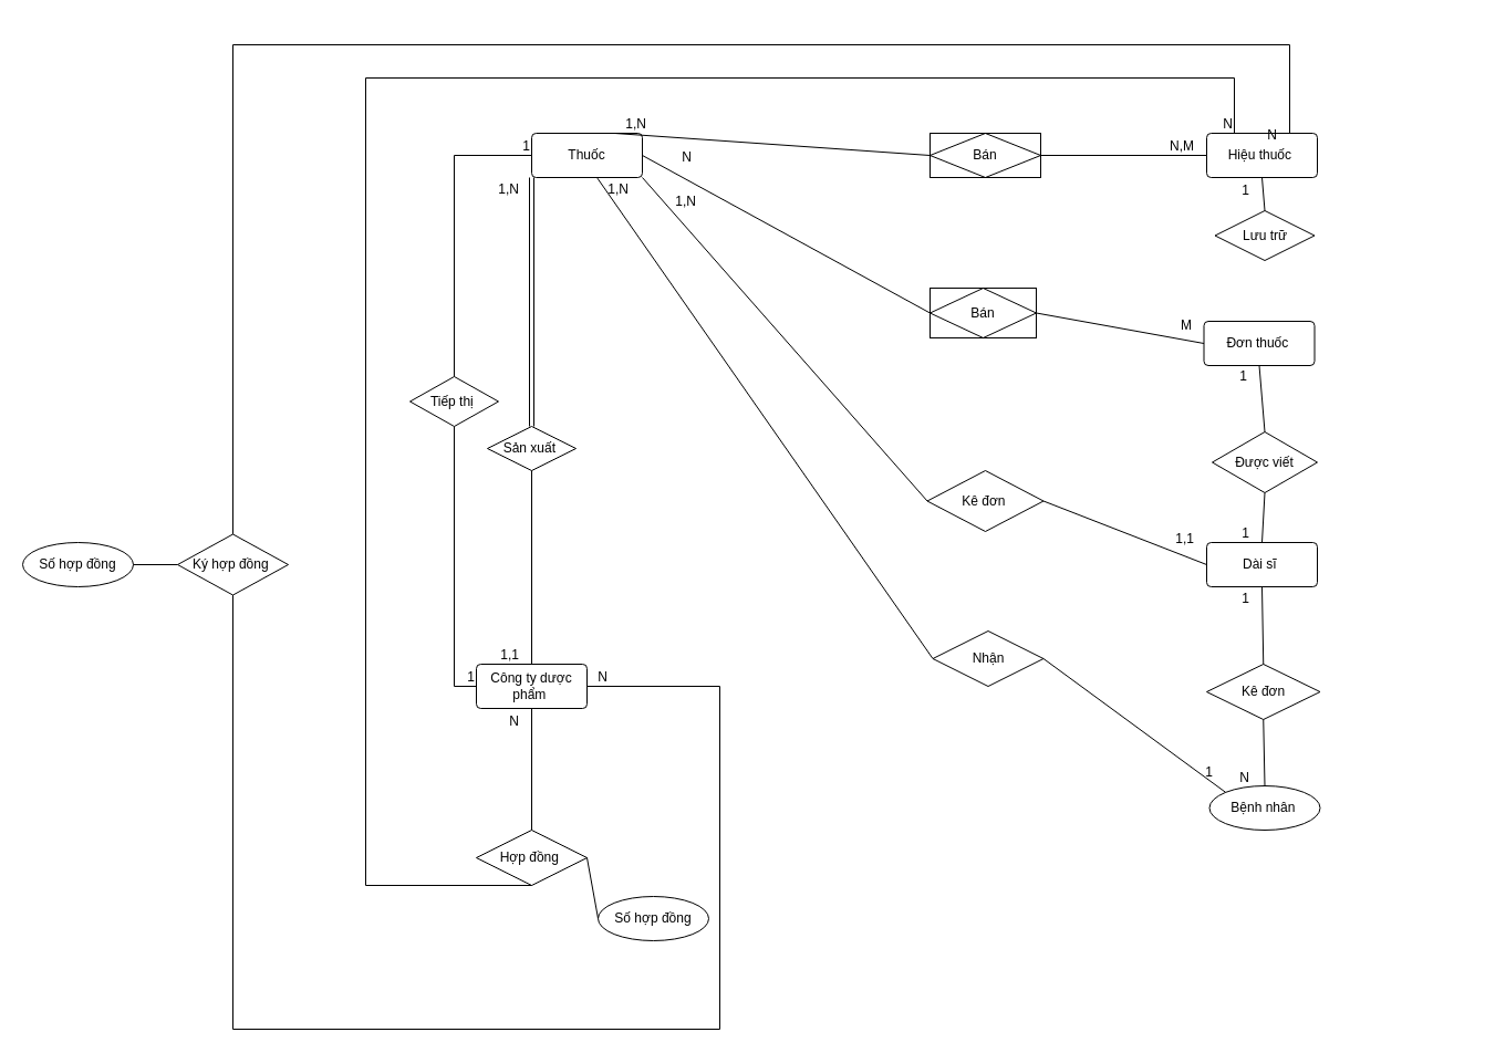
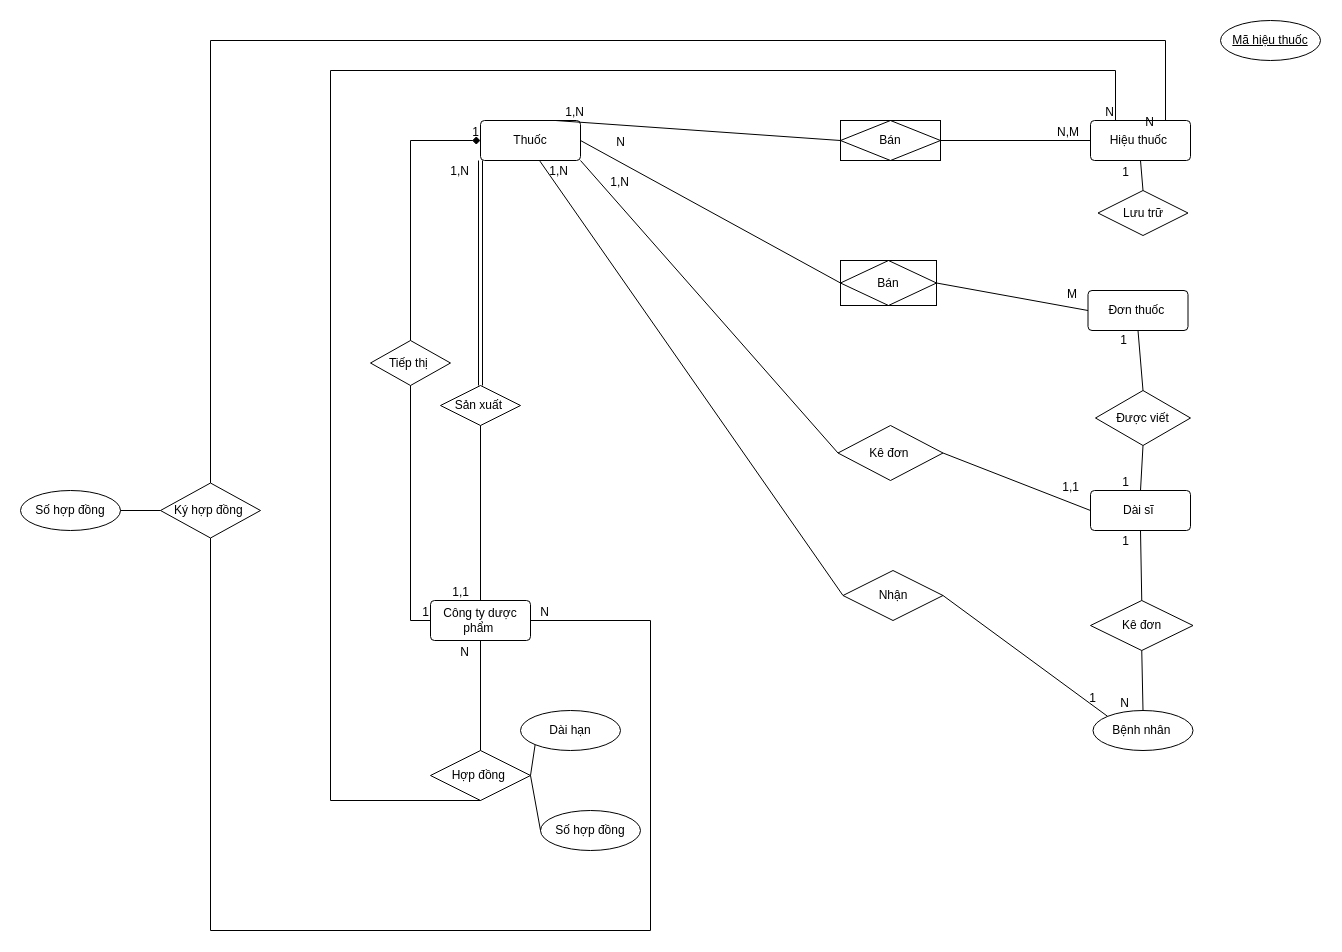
+ <mxCell id="5" value="Mã hiệu thuốc" style="ellipse;whiteSpace=wrap;html=1;align=center;fontStyle=4;" parent="1" vertex="1"><mxGeometry x="1220" y="20" width="100" height="40" as="geometry" /></mxCell>
- <mxCell id="15" value="" style="endArrow=none;html=1;rounded=0;exitX=0.5;exitY=0;exitDx=0;exitDy=0;entryX=0;entryY=0.5;entryDx=0;entryDy=0;edgeStyle=orthogonalEdgeStyle;" parent="1" source="12" target="2" edge="1"><mxGeometry relative="1" as="geometry"><mxPoint x="530" y="260" as="sourcePoint" /><mxPoint x="690" y="260" as="targetPoint" /></mxGeometry></mxCell>
+ <mxCell id="15" value="" style="endArrow=diamond;html=1;rounded=0;exitX=0.5;exitY=0;exitDx=0;exitDy=0;entryX=0;entryY=0.5;entryDx=0;entryDy=0;edgeStyle=orthogonalEdgeStyle;" parent="1" source="12" target="2" edge="1"><mxGeometry relative="1" as="geometry"><mxPoint x="530" y="260" as="sourcePoint" /><mxPoint x="690" y="260" as="targetPoint" /></mxGeometry></mxCell>
+ <mxCell id="59" value="Dài hạn" style="ellipse;whiteSpace=wrap;html=1;align=center;" parent="1" vertex="1"><mxGeometry x="520" y="710" width="100" height="40" as="geometry" /></mxCell>
+ <mxCell id="60" value="" style="endArrow=none;html=1;rounded=0;entryX=0;entryY=1;entryDx=0;entryDy=0;exitX=1;exitY=0.5;exitDx=0;exitDy=0;" parent="1" source="54" target="59" edge="1"><mxGeometry relative="1" as="geometry"><mxPoint x="870" y="300" as="sourcePoint" /><mxPoint x="1030" y="300" as="targetPoint" /></mxGeometry></mxCell>
